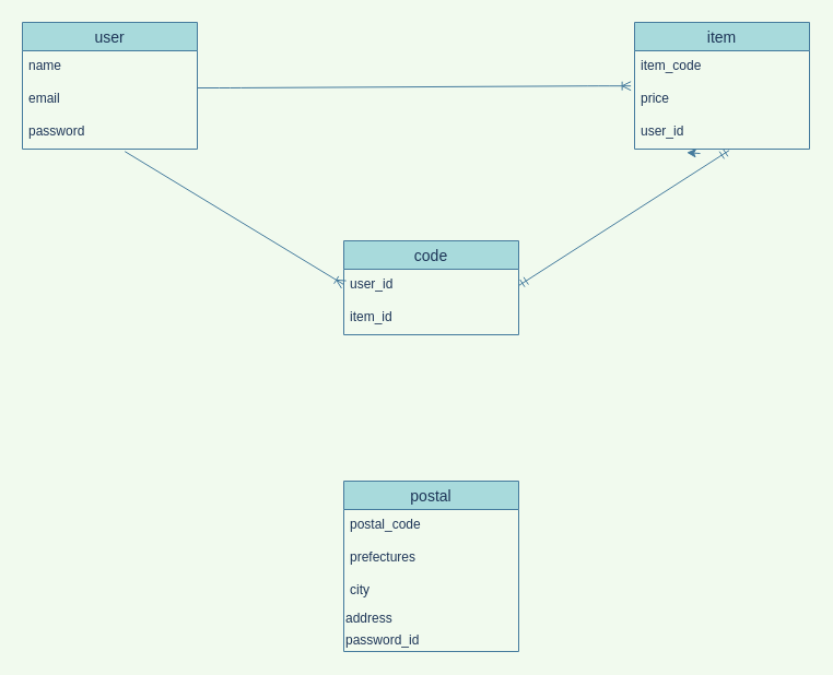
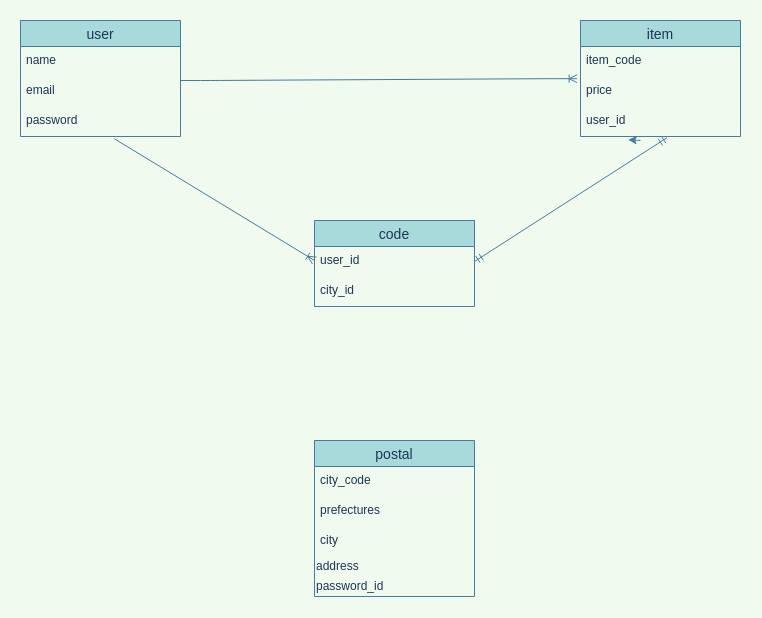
- <mxCell id="15" value="item_id" style="text;strokeColor=none;fillColor=none;spacingLeft=4;spacingRight=4;overflow=hidden;rotatable=0;points=[[0,0.5],[1,0.5]];portConstraint=eastwest;fontSize=12;fontColor=#1D3557;" vertex="1" parent="13"><mxGeometry y="56" width="160" height="30" as="geometry" /></mxCell>
+ <mxCell id="15" value="city_id" style="text;strokeColor=none;fillColor=none;spacingLeft=4;spacingRight=4;overflow=hidden;rotatable=0;points=[[0,0.5],[1,0.5]];portConstraint=eastwest;fontSize=12;fontColor=#1D3557;" vertex="1" parent="13"><mxGeometry y="56" width="160" height="30" as="geometry" /></mxCell>
- <mxCell id="17" value="postal_code" style="text;strokeColor=none;fillColor=none;spacingLeft=4;spacingRight=4;overflow=hidden;rotatable=0;points=[[0,0.5],[1,0.5]];portConstraint=eastwest;fontSize=12;fontColor=#1D3557;" vertex="1" parent="16"><mxGeometry y="26" width="160" height="30" as="geometry" /></mxCell>
+ <mxCell id="17" value="city_code" style="text;strokeColor=none;fillColor=none;spacingLeft=4;spacingRight=4;overflow=hidden;rotatable=0;points=[[0,0.5],[1,0.5]];portConstraint=eastwest;fontSize=12;fontColor=#1D3557;" vertex="1" parent="16"><mxGeometry y="26" width="160" height="30" as="geometry" /></mxCell>
